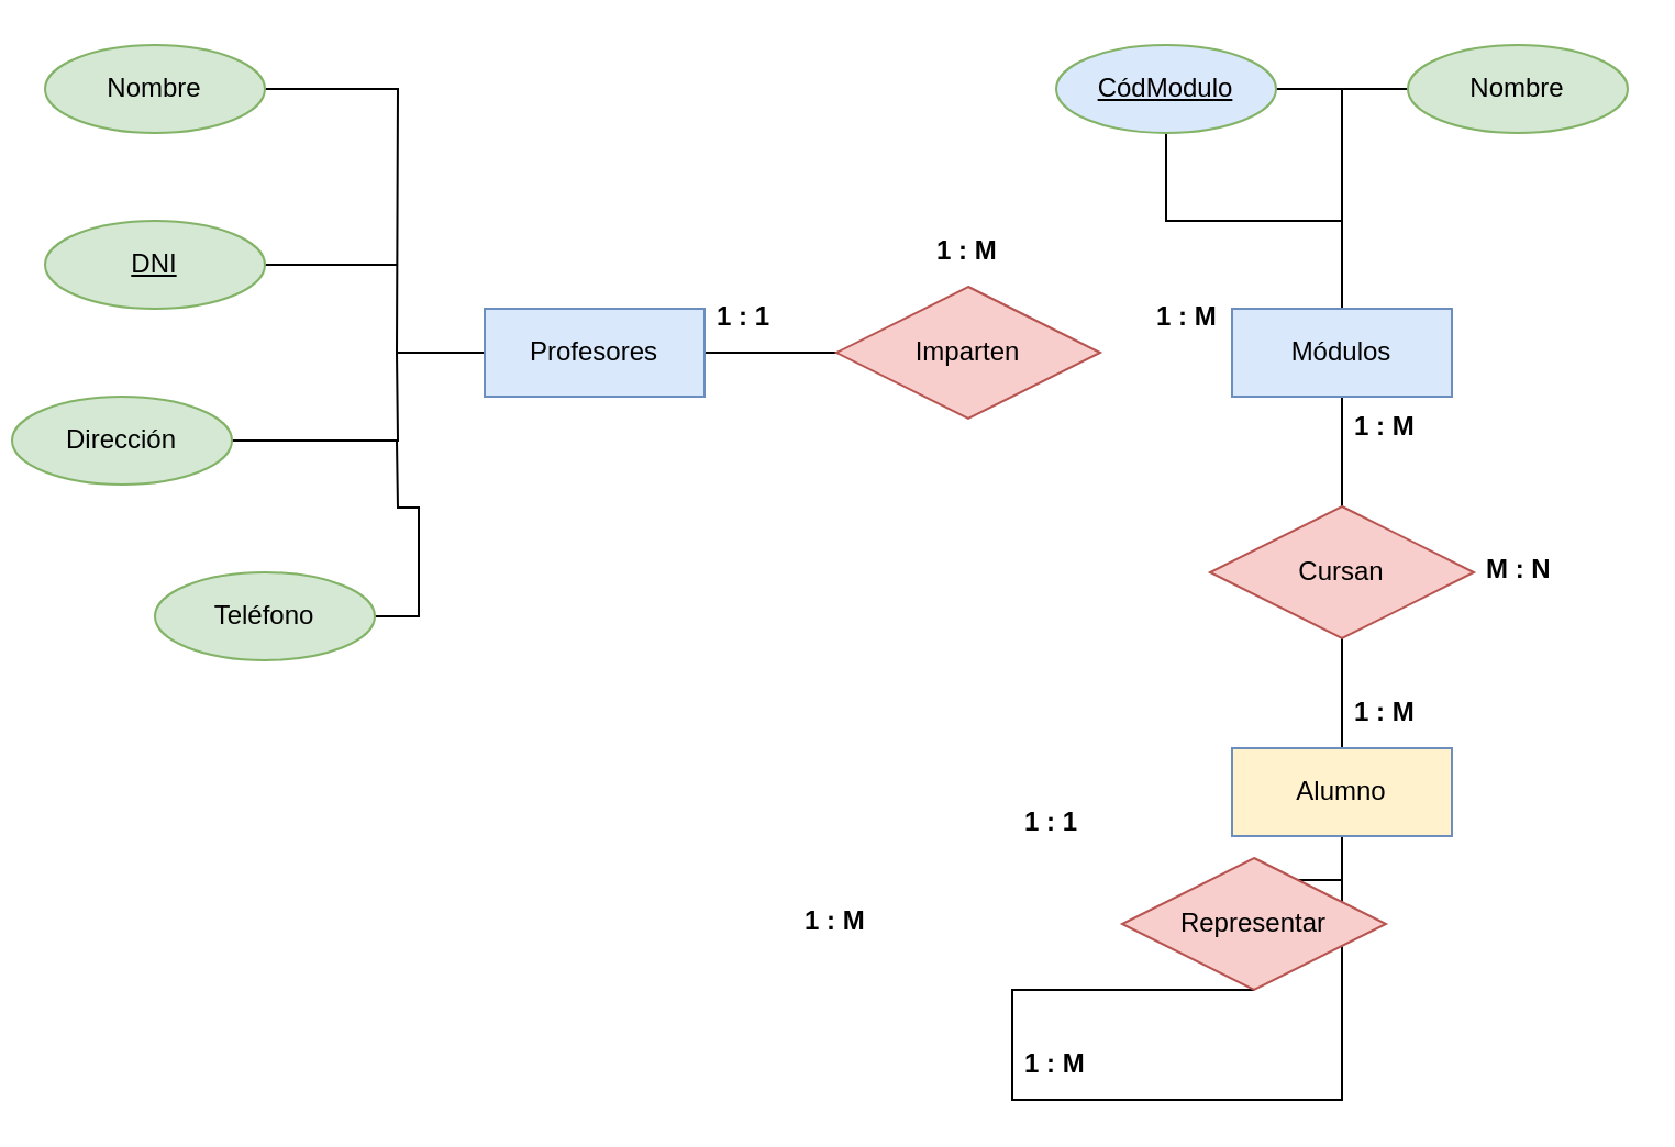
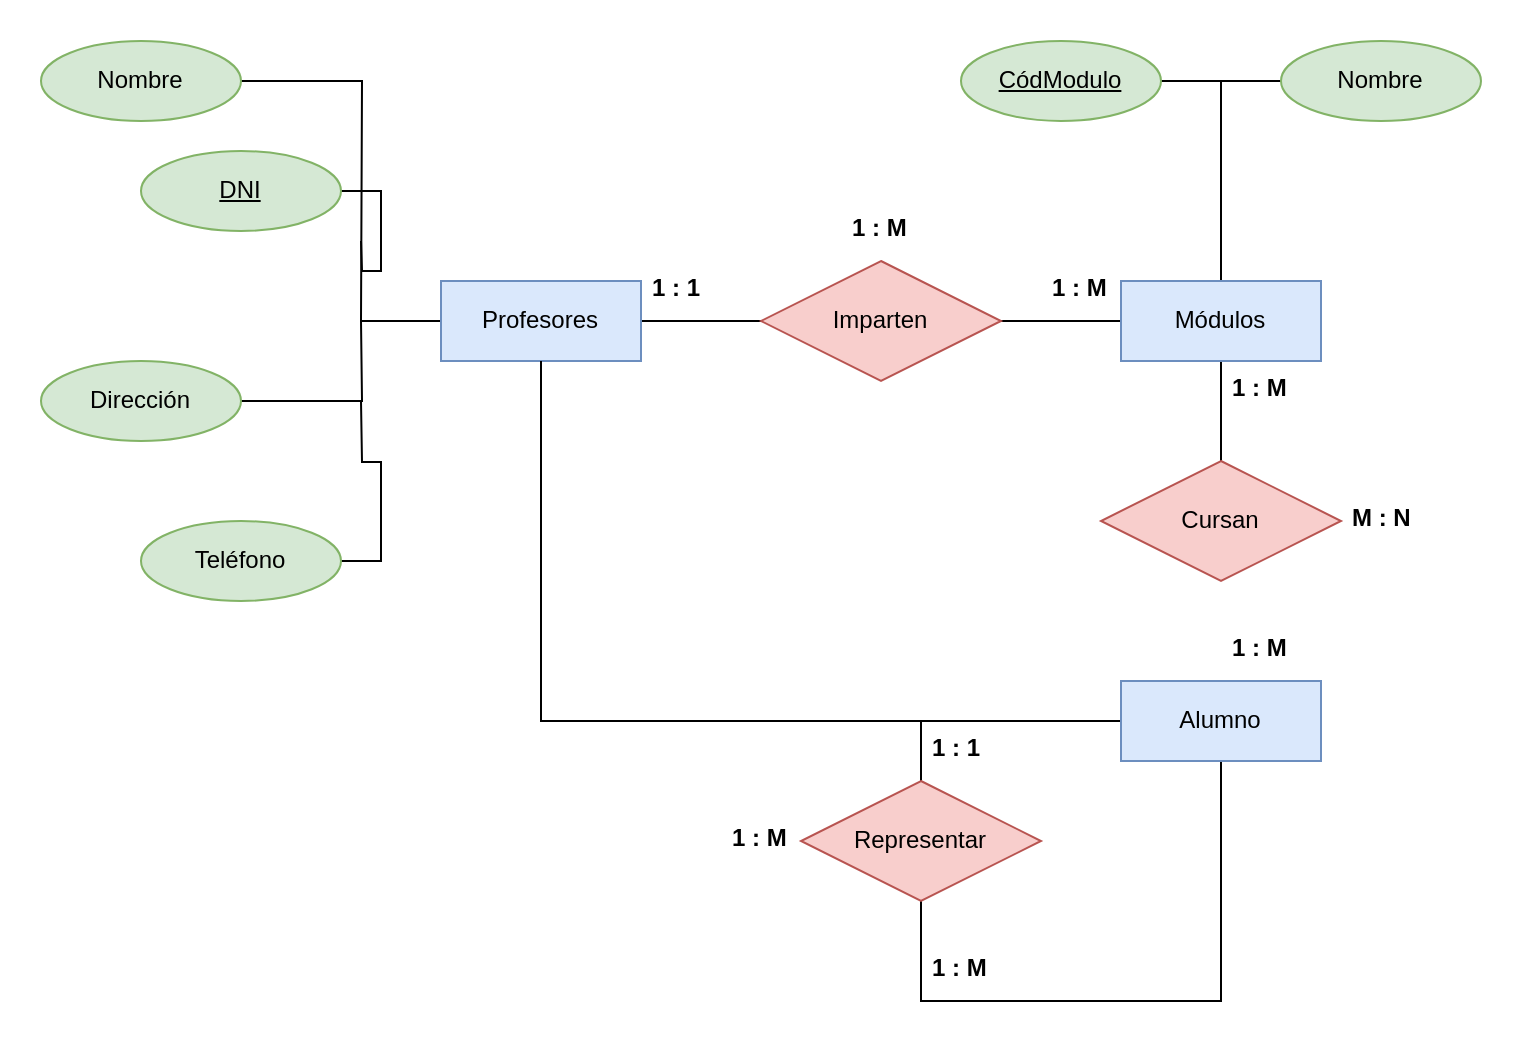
- <mxCell id="18" value="CódModulo" style="ellipse;whiteSpace=wrap;html=1;align=center;fontStyle=4;fillColor=#dae8fc;strokeColor=#82b366;" vertex="1" parent="1"><mxGeometry x="480" y="20" width="100" height="40" as="geometry" /></mxCell>
+ <mxCell id="18" value="CódModulo" style="ellipse;whiteSpace=wrap;html=1;align=center;fontStyle=4;fillColor=#d5e8d4;strokeColor=#82b366;" vertex="1" parent="1"><mxGeometry x="480" y="20" width="100" height="40" as="geometry" /></mxCell>
- <mxCell id="5" value="" style="edgeStyle=orthogonalEdgeStyle;rounded=0;orthogonalLoop=1;jettySize=auto;html=1;endArrow=none;endFill=0;" edge="1" parent="1" source="8" target="18"><mxGeometry relative="1" as="geometry" /></mxCell>
+ <mxCell id="5" value="" style="edgeStyle=orthogonalEdgeStyle;rounded=0;orthogonalLoop=1;jettySize=auto;html=1;endArrow=none;endFill=0;" edge="1" parent="1" source="8" target="13"><mxGeometry relative="1" as="geometry" /></mxCell>
- <mxCell id="25" value="DNI" style="ellipse;whiteSpace=wrap;html=1;align=center;fontStyle=4;fillColor=#d5e8d4;strokeColor=#82b366;" vertex="1" parent="1"><mxGeometry y="100" width="100" height="40" as="geometry" x="20" /></mxCell>
+ <mxCell id="25" value="DNI" style="ellipse;whiteSpace=wrap;html=1;align=center;fontStyle=4;fillColor=#d5e8d4;strokeColor=#82b366;" vertex="1" parent="1"><mxGeometry x="70" y="75" width="100" height="40" as="geometry" /></mxCell>
- <mxCell id="31" value="Dirección" style="ellipse;whiteSpace=wrap;html=1;align=center;fillColor=#d5e8d4;strokeColor=#82b366;" vertex="1" parent="1"><mxGeometry x="5" y="180" width="100" height="40" as="geometry" /></mxCell>
+ <mxCell id="31" value="Dirección" style="ellipse;whiteSpace=wrap;html=1;align=center;fillColor=#d5e8d4;strokeColor=#82b366;" vertex="1" parent="1"><mxGeometry y="180" width="100" height="40" as="geometry" x="20" /></mxCell>
- <mxCell id="9" value="" style="edgeStyle=orthogonalEdgeStyle;rounded=0;orthogonalLoop=1;jettySize=auto;html=1;endArrow=none;endFill=0;" edge="1" parent="1" source="12" target="14"><mxGeometry relative="1" as="geometry" /></mxCell>
+ <mxCell id="9" value="" style="edgeStyle=orthogonalEdgeStyle;rounded=0;orthogonalLoop=1;jettySize=auto;html=1;endArrow=none;endFill=0;" edge="1" parent="1" source="12" target="4"><mxGeometry relative="1" as="geometry" /></mxCell>
- <mxCell id="12" value="Alumno" style="whiteSpace=wrap;html=1;align=center;fillColor=#fff2cc;strokeColor=#6c8ebf;" vertex="1" parent="1"><mxGeometry x="560" y="340" width="100" height="40" as="geometry" /></mxCell>
+ <mxCell id="12" value="Alumno" style="whiteSpace=wrap;html=1;align=center;fillColor=#dae8fc;strokeColor=#6c8ebf;" vertex="1" parent="1"><mxGeometry x="560" y="340" width="100" height="40" as="geometry" /></mxCell>
- <mxCell id="20" value="Representar" style="shape=rhombus;perimeter=rhombusPerimeter;whiteSpace=wrap;html=1;align=center;fillColor=#f8cecc;strokeColor=#b85450;" vertex="1" parent="1"><mxGeometry x="510" y="390" width="120" height="60" as="geometry" /></mxCell>
+ <mxCell id="20" value="Representar" style="shape=rhombus;perimeter=rhombusPerimeter;whiteSpace=wrap;html=1;align=center;fillColor=#f8cecc;strokeColor=#b85450;" vertex="1" parent="1"><mxGeometry x="400" y="390" width="120" height="60" as="geometry" /></mxCell>
